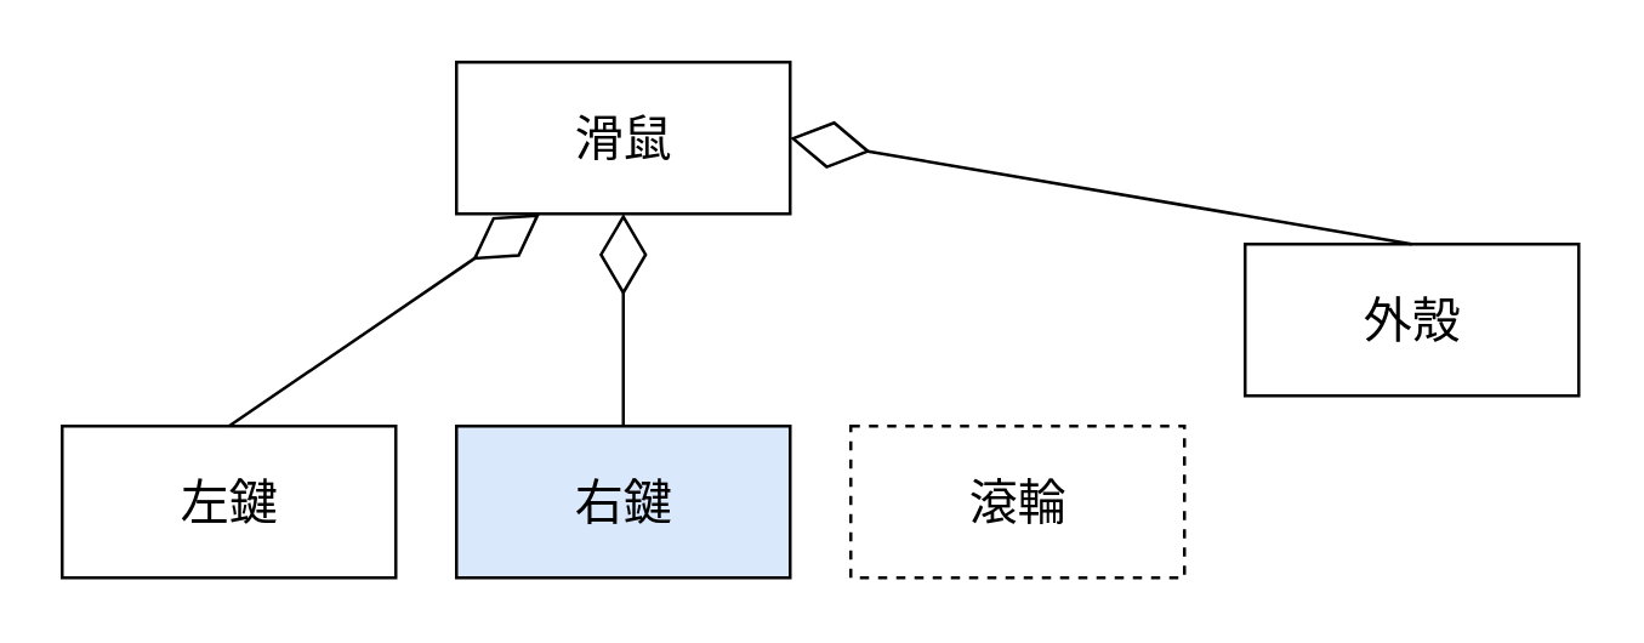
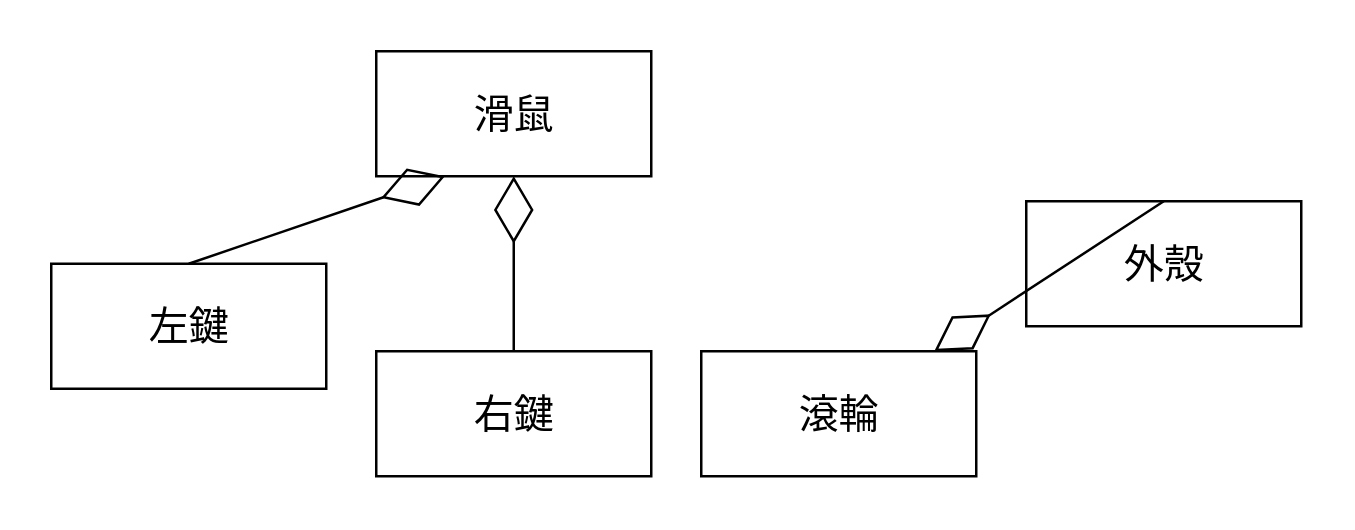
- <mxCell id="9" value="" style="endArrow=diamondThin;endFill=0;endSize=24;html=1;rounded=0;fontSize=16;entryX=1;entryY=0.5;entryDx=0;entryDy=0;exitX=0.5;exitY=0;exitDx=0;exitDy=0;" edge="1" parent="1" source="5" target="2"><mxGeometry width="160" relative="1" as="geometry"><mxPoint x="10" y="0" as="sourcePoint" /><mxPoint x="170" y="0" as="targetPoint" /></mxGeometry></mxCell>
+ <mxCell id="9" value="" style="endArrow=diamondThin;endFill=0;endSize=24;html=1;rounded=0;fontSize=16;exitX=0.5;exitY=0;exitDx=0;exitDy=0;" edge="1" parent="1" source="5" target="4"><mxGeometry width="160" relative="1" as="geometry"><mxPoint x="10" y="0" as="sourcePoint" /><mxPoint x="170" y="0" as="targetPoint" /></mxGeometry></mxCell>
- <mxCell id="6" value="左鍵" style="html=1;fontSize=16;" vertex="1" parent="1"><mxGeometry x="20" y="140" width="110" height="50" as="geometry" /></mxCell>
+ <mxCell id="6" value="左鍵" style="html=1;fontSize=16;" vertex="1" parent="1"><mxGeometry x="20" y="105" width="110" height="50" as="geometry" /></mxCell>
- <mxCell id="3" value="右鍵" style="html=1;fontSize=16;fillColor=#dae8fc;" vertex="1" parent="1"><mxGeometry x="150" y="140" width="110" height="50" as="geometry" /></mxCell>
+ <mxCell id="3" value="右鍵" style="html=1;fontSize=16;" vertex="1" parent="1"><mxGeometry x="150" y="140" width="110" height="50" as="geometry" /></mxCell>
- <mxCell id="4" value="滾輪" style="html=1;fontSize=16;dashed=1;" vertex="1" parent="1"><mxGeometry x="280" y="140" width="110" height="50" as="geometry" /></mxCell>
+ <mxCell id="4" value="滾輪" style="html=1;fontSize=16;" vertex="1" parent="1"><mxGeometry x="280" y="140" width="110" height="50" as="geometry" /></mxCell>
